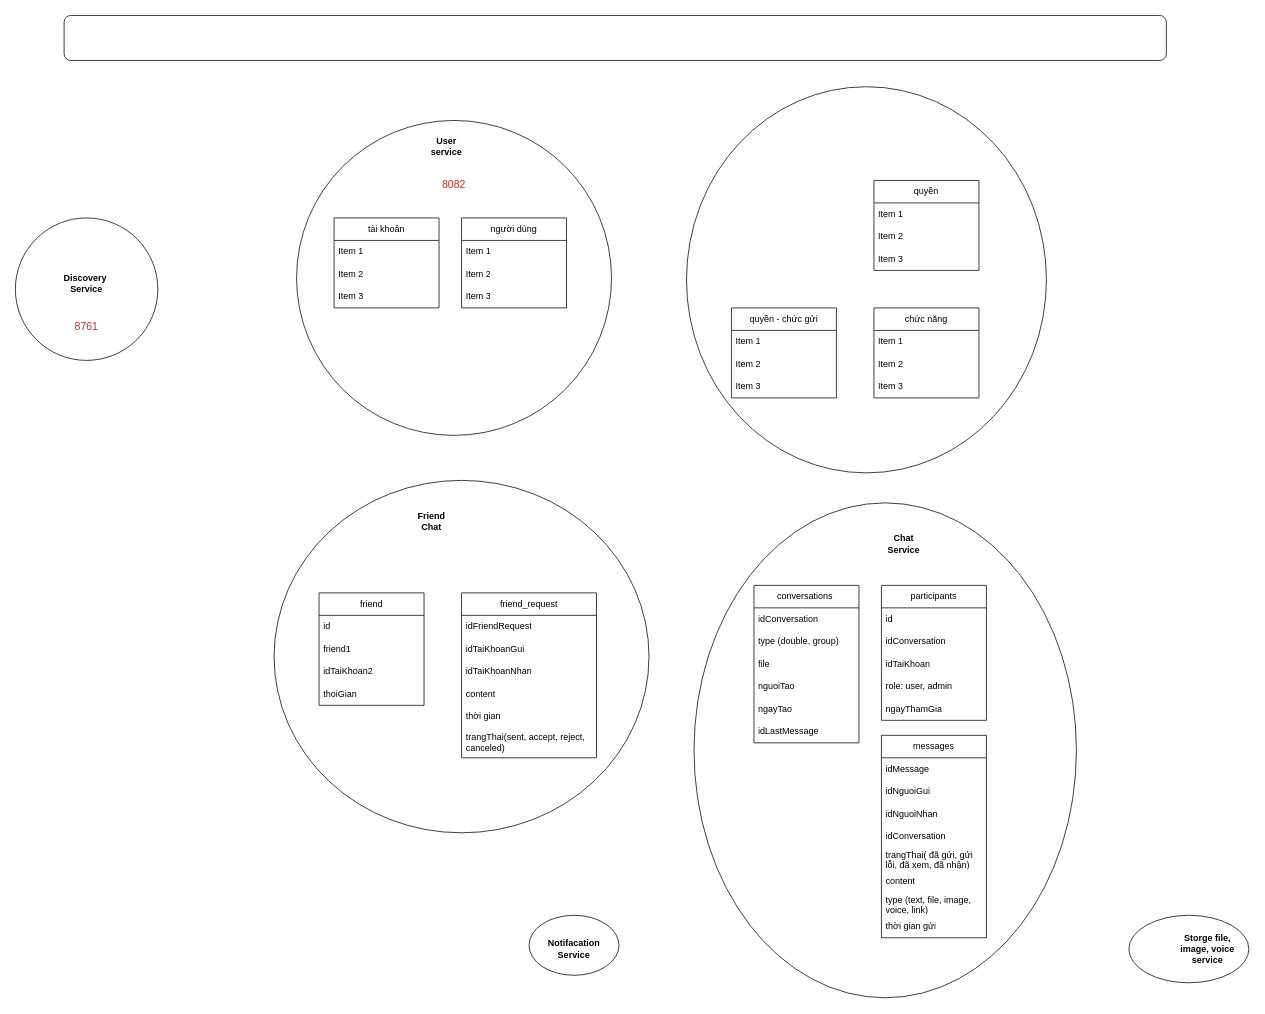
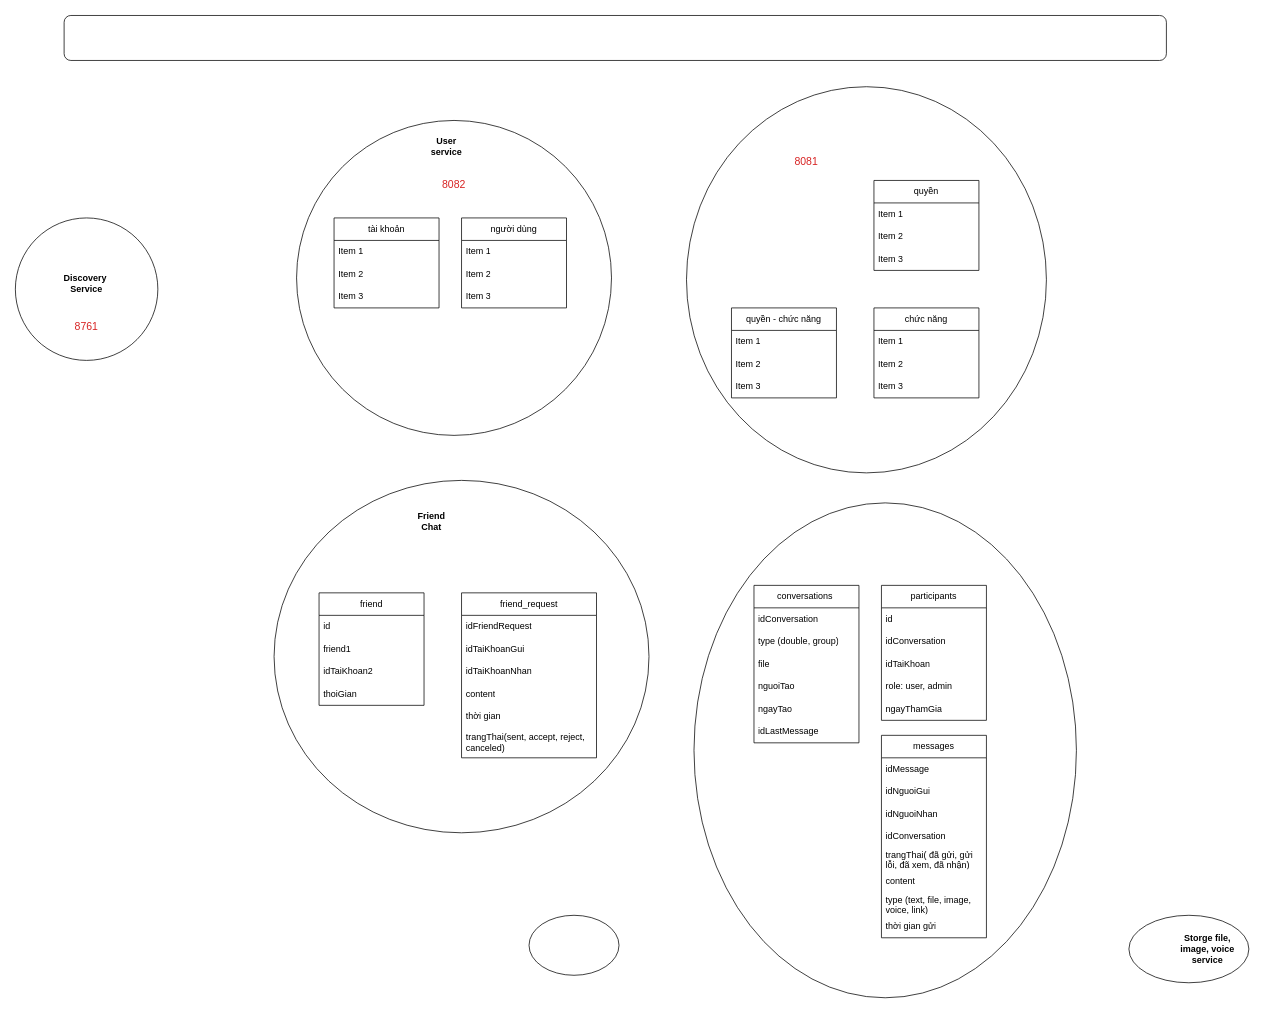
+ <mxCell id="71" value="8081" style="text;html=1;align=center;verticalAlign=middle;whiteSpace=wrap;rounded=0;fontColor=#d72323;fontSize=14;" parent="1" vertex="1"><mxGeometry x="1045" y="200" width="60" height="30" as="geometry" /></mxCell>
- <mxCell id="23" value="quyền - chức gửi" style="swimlane;fontStyle=0;childLayout=stackLayout;horizontal=1;startSize=30;horizontalStack=0;resizeParent=1;resizeParentMax=0;resizeLast=0;collapsible=1;marginBottom=0;whiteSpace=wrap;html=1;" parent="1" vertex="1"><mxGeometry x="975" y="410" width="140" height="120" as="geometry" /></mxCell>
+ <mxCell id="23" value="quyền - chức năng" style="swimlane;fontStyle=0;childLayout=stackLayout;horizontal=1;startSize=30;horizontalStack=0;resizeParent=1;resizeParentMax=0;resizeLast=0;collapsible=1;marginBottom=0;whiteSpace=wrap;html=1;" parent="1" vertex="1"><mxGeometry x="975" y="410" width="140" height="120" as="geometry" /></mxCell>
- <mxCell id="41" value="Chat Service" style="text;html=1;align=center;verticalAlign=middle;whiteSpace=wrap;rounded=0;fontStyle=1" parent="1" vertex="1"><mxGeometry x="1175" y="710" width="60" height="30" as="geometry" /></mxCell>
- <mxCell id="52" value="Notifacation Service" style="text;html=1;align=center;verticalAlign=middle;whiteSpace=wrap;rounded=0;fontStyle=1" parent="1" vertex="1"><mxGeometry x="735" y="1250" width="60" height="30" as="geometry" /></mxCell>
